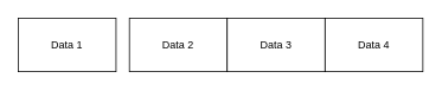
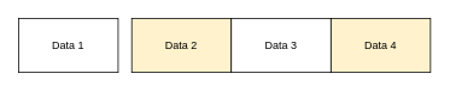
- <mxCell id="3" value="Data 2" style="rounded=0;whiteSpace=wrap;html=1;" vertex="1" parent="1"><mxGeometry x="145" y="20" width="110" height="60" as="geometry" /></mxCell>
+ <mxCell id="3" value="Data 2" style="rounded=0;whiteSpace=wrap;html=1;fillColor=#fff2cc;" vertex="1" parent="1"><mxGeometry x="145" y="20" width="110" height="60" as="geometry" /></mxCell>
- <mxCell id="5" value="Data 4" style="rounded=0;whiteSpace=wrap;html=1;" vertex="1" parent="1"><mxGeometry x="365" y="20" width="110" height="60" as="geometry" /></mxCell>
+ <mxCell id="5" value="Data 4" style="rounded=0;whiteSpace=wrap;html=1;fillColor=#fff2cc;" vertex="1" parent="1"><mxGeometry x="365" y="20" width="110" height="60" as="geometry" /></mxCell>
